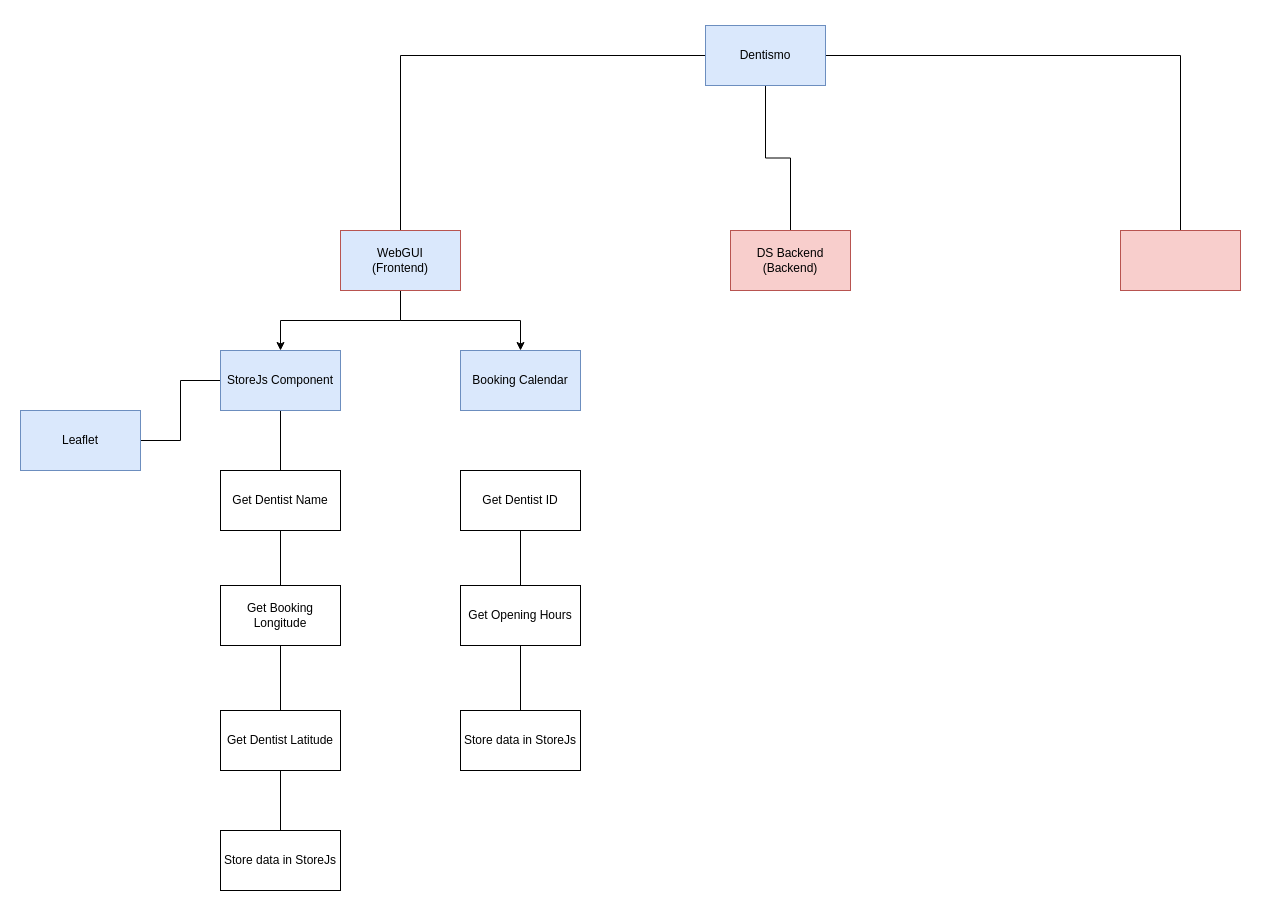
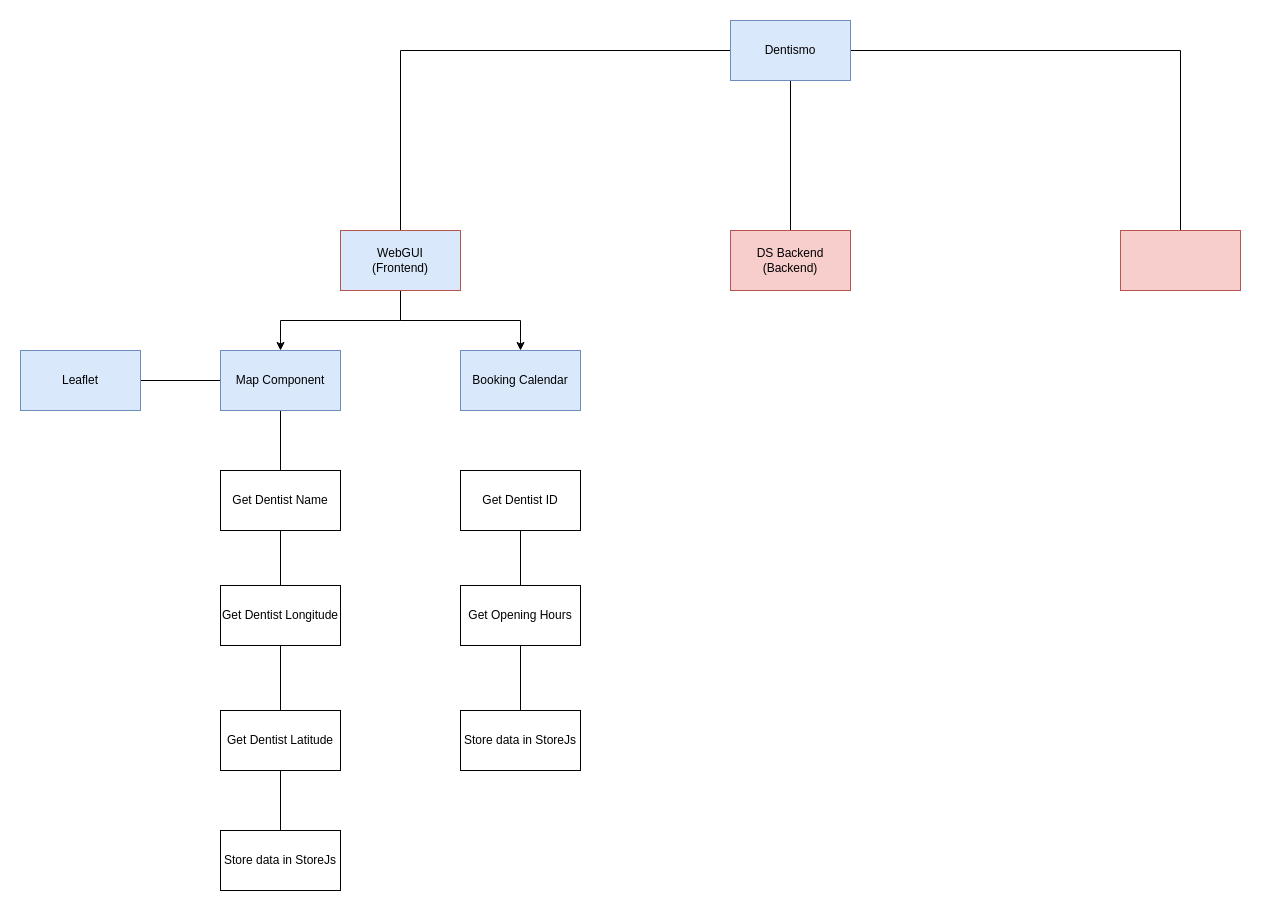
- <mxCell id="5" value="Dentismo" style="rounded=0;whiteSpace=wrap;html=1;fillColor=#dae8fc;strokeColor=#6c8ebf;" vertex="1" parent="1"><mxGeometry x="705" y="25" width="120" height="60" as="geometry" /></mxCell>
+ <mxCell id="5" value="Dentismo" style="rounded=0;whiteSpace=wrap;html=1;fillColor=#dae8fc;strokeColor=#6c8ebf;" vertex="1" parent="1"><mxGeometry x="730" y="20" width="120" height="60" as="geometry" /></mxCell>
- <mxCell id="13" value="StoreJs Component" style="rounded=0;whiteSpace=wrap;html=1;fillColor=#dae8fc;strokeColor=#6c8ebf;" vertex="1" parent="1"><mxGeometry x="220" y="350" width="120" height="60" as="geometry" /></mxCell>
+ <mxCell id="13" value="Map Component" style="rounded=0;whiteSpace=wrap;html=1;fillColor=#dae8fc;strokeColor=#6c8ebf;" vertex="1" parent="1"><mxGeometry x="220" y="350" width="120" height="60" as="geometry" /></mxCell>
- <mxCell id="17" value="Leaflet" style="rounded=0;whiteSpace=wrap;html=1;fillColor=#dae8fc;strokeColor=#6c8ebf;" vertex="1" parent="1"><mxGeometry x="20" y="410" width="120" height="60" as="geometry" /></mxCell>
+ <mxCell id="17" value="Leaflet" style="rounded=0;whiteSpace=wrap;html=1;fillColor=#dae8fc;strokeColor=#6c8ebf;" vertex="1" parent="1"><mxGeometry x="20" y="350" width="120" height="60" as="geometry" /></mxCell>
- <mxCell id="19" value="Get Booking Longitude" style="rounded=0;whiteSpace=wrap;html=1;" vertex="1" parent="1"><mxGeometry x="220" y="585" width="120" height="60" as="geometry" /></mxCell>
+ <mxCell id="19" value="Get Dentist Longitude" style="rounded=0;whiteSpace=wrap;html=1;" vertex="1" parent="1"><mxGeometry x="220" y="585" width="120" height="60" as="geometry" /></mxCell>
